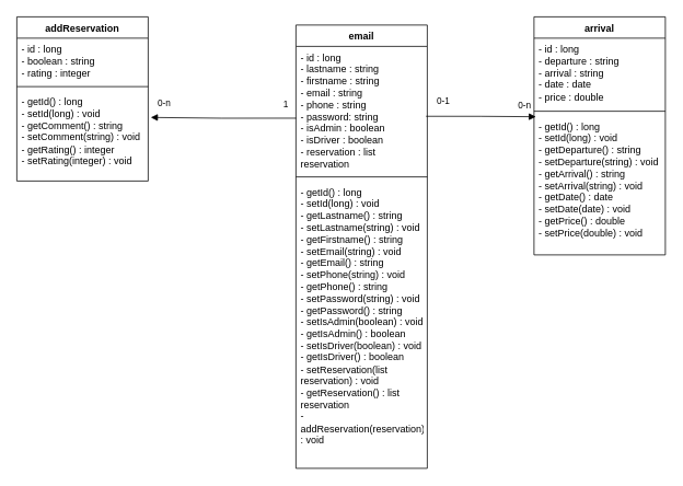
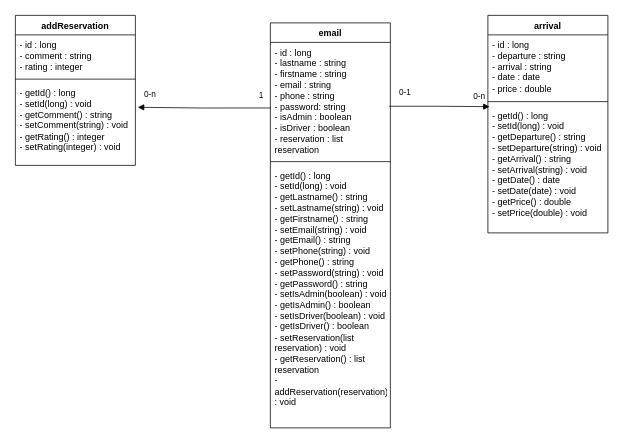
- <mxCell id="7" value="&lt;div&gt;- id : long&lt;br&gt;&lt;/div&gt;&lt;div&gt;- boolean : string&lt;/div&gt;&lt;div&gt;- rating : integer&lt;br&gt;&lt;/div&gt;" style="text;strokeColor=none;fillColor=none;align=left;verticalAlign=top;spacingLeft=4;spacingRight=4;overflow=hidden;rotatable=0;points=[[0,0.5],[1,0.5]];portConstraint=eastwest;whiteSpace=wrap;html=1;" parent="6" vertex="1"><mxGeometry y="26" width="160" height="54" as="geometry" /></mxCell>
+ <mxCell id="7" value="&lt;div&gt;- id : long&lt;br&gt;&lt;/div&gt;&lt;div&gt;- comment : string&lt;/div&gt;&lt;div&gt;- rating : integer&lt;br&gt;&lt;/div&gt;" style="text;strokeColor=none;fillColor=none;align=left;verticalAlign=top;spacingLeft=4;spacingRight=4;overflow=hidden;rotatable=0;points=[[0,0.5],[1,0.5]];portConstraint=eastwest;whiteSpace=wrap;html=1;" parent="6" vertex="1"><mxGeometry y="26" width="160" height="54" as="geometry" /></mxCell>
